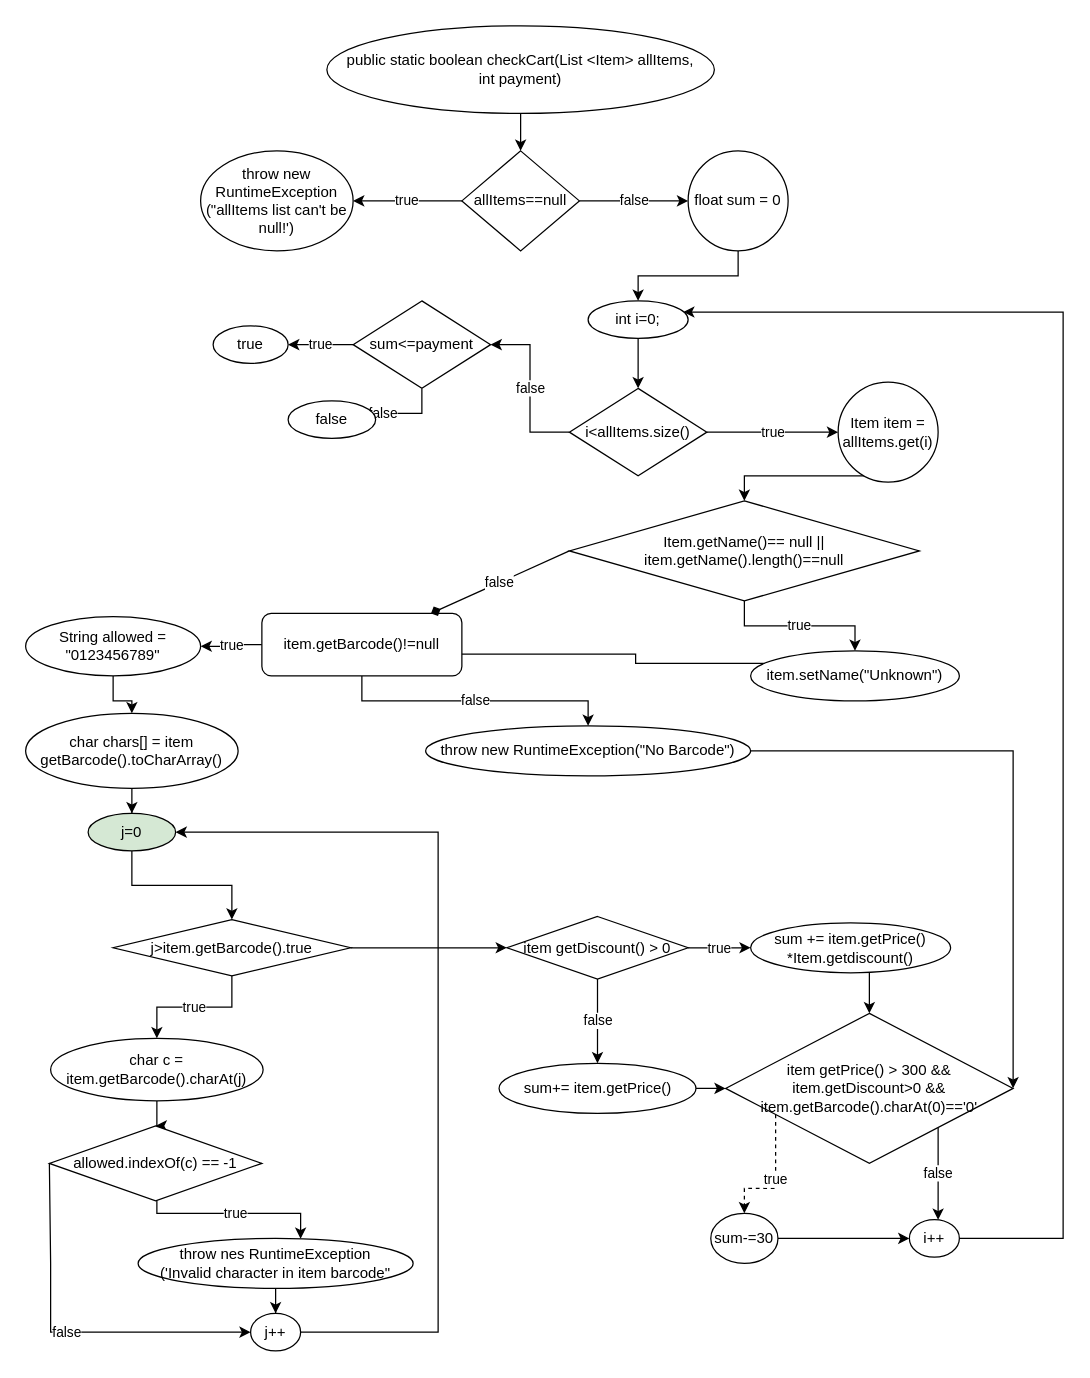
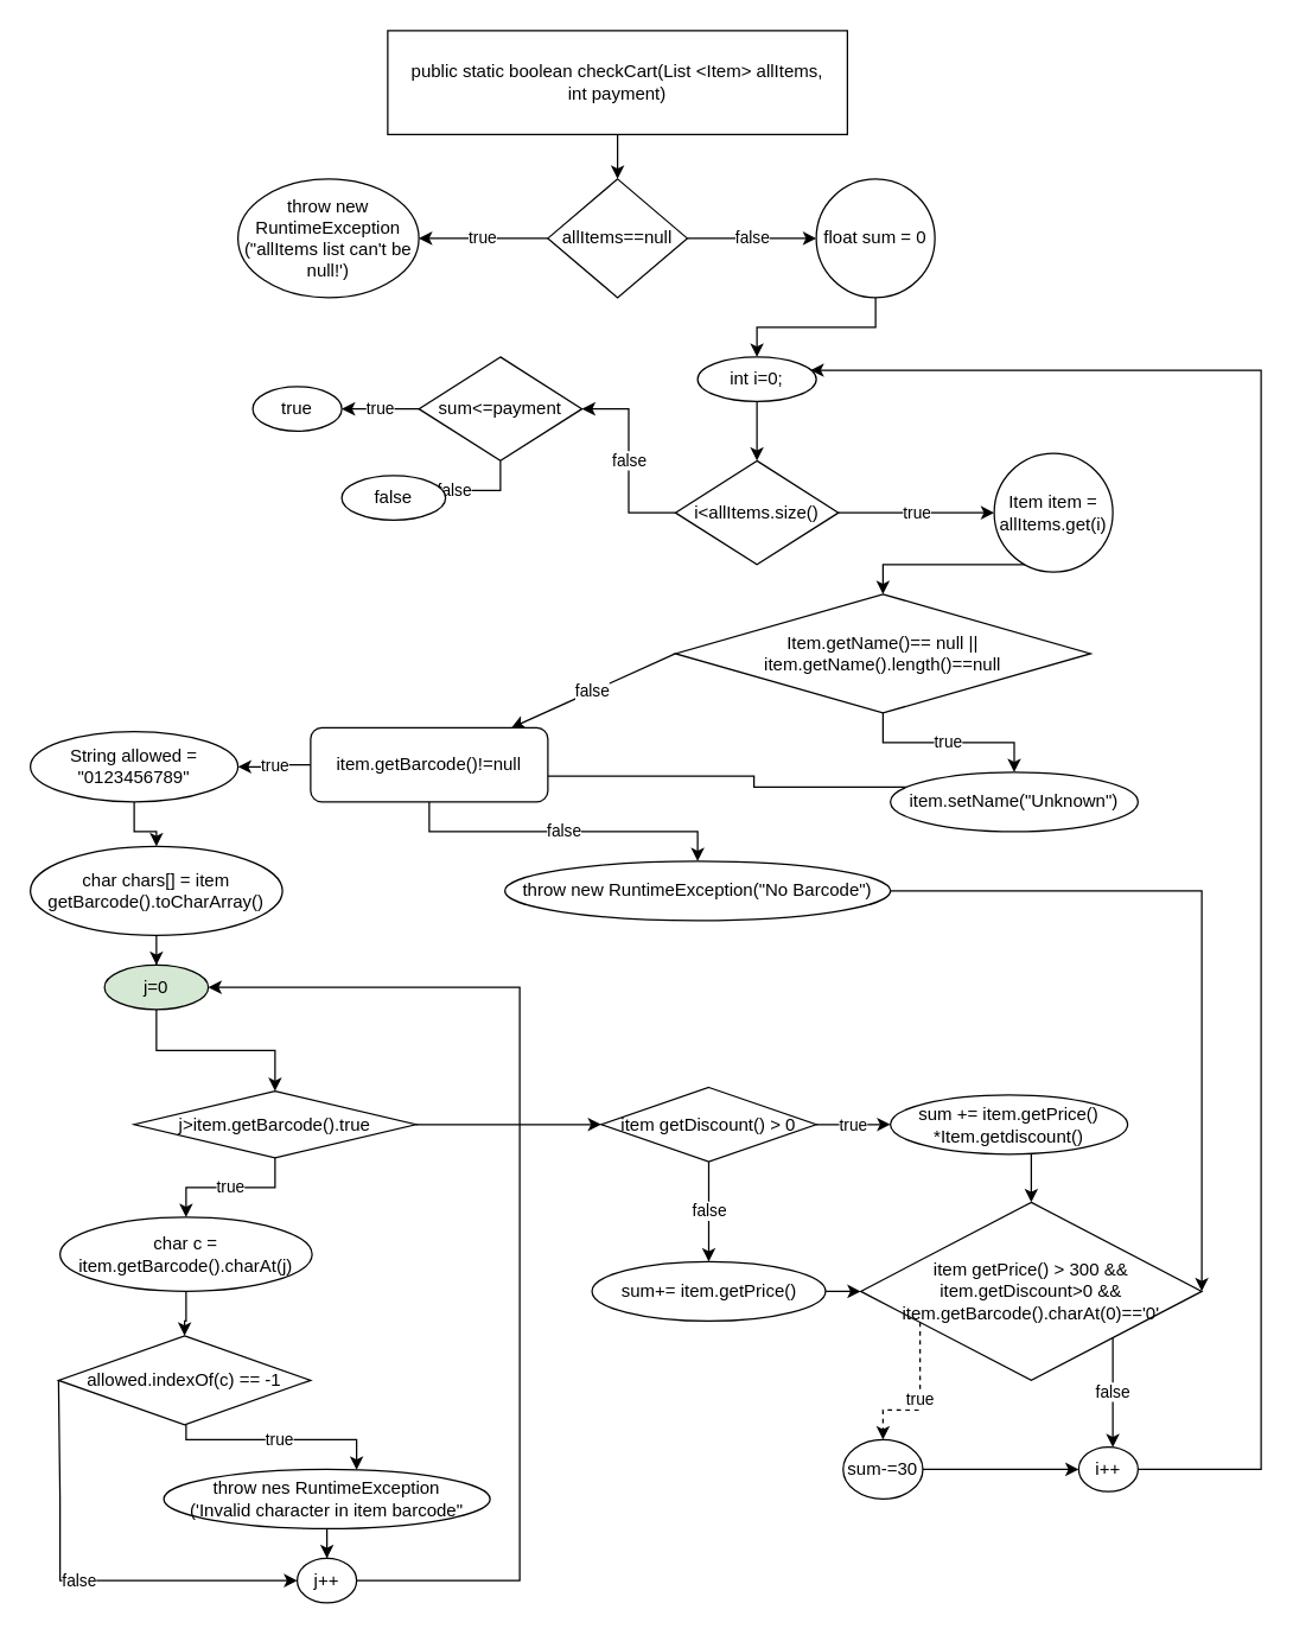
- <mxCell id="3" value="public static boolean checkCart(List &amp;lt;Item&amp;gt; allItems,&lt;div&gt;int payment)&lt;/div&gt;" style="ellipse;whiteSpace=wrap;html=1;align=center;fontColor=default;" vertex="1" parent="1"><mxGeometry x="261" y="20" width="310" height="70" as="geometry" /></mxCell>
+ <mxCell id="3" value="public static boolean checkCart(List &amp;lt;Item&amp;gt; allItems,&lt;div&gt;int payment)&lt;/div&gt;" style="whiteSpace=wrap;html=1;align=center;fontColor=default;rounded=0;" vertex="1" parent="1"><mxGeometry x="261" y="20" width="310" height="70" as="geometry" /></mxCell>
- <mxCell id="29" value="false" style="endArrow=diamond;html=1;rounded=0;exitX=0;exitY=0.5;exitDx=0;exitDy=0;" edge="1" parent="1" source="23" target="28"><mxGeometry width="50" height="50" relative="1" as="geometry"><mxPoint x="420" y="600" as="sourcePoint" /><mxPoint x="470" y="550" as="targetPoint" /></mxGeometry></mxCell>
+ <mxCell id="29" value="false" style="endArrow=classic;html=1;rounded=0;exitX=0;exitY=0.5;exitDx=0;exitDy=0;" edge="1" parent="1" source="23" target="28"><mxGeometry width="50" height="50" relative="1" as="geometry"><mxPoint x="420" y="600" as="sourcePoint" /><mxPoint x="470" y="550" as="targetPoint" /></mxGeometry></mxCell>
- <mxCell id="41" value="char c = item.getBarcode().charAt(j)" style="ellipse;whiteSpace=wrap;html=1;" vertex="1" parent="1"><mxGeometry x="40" y="830" width="170" height="50" as="geometry" /></mxCell>
+ <mxCell id="41" value="char c = item.getBarcode().charAt(j)" style="ellipse;whiteSpace=wrap;html=1;" vertex="1" parent="1"><mxGeometry x="40" y="820" width="170" height="50" as="geometry" /></mxCell>
